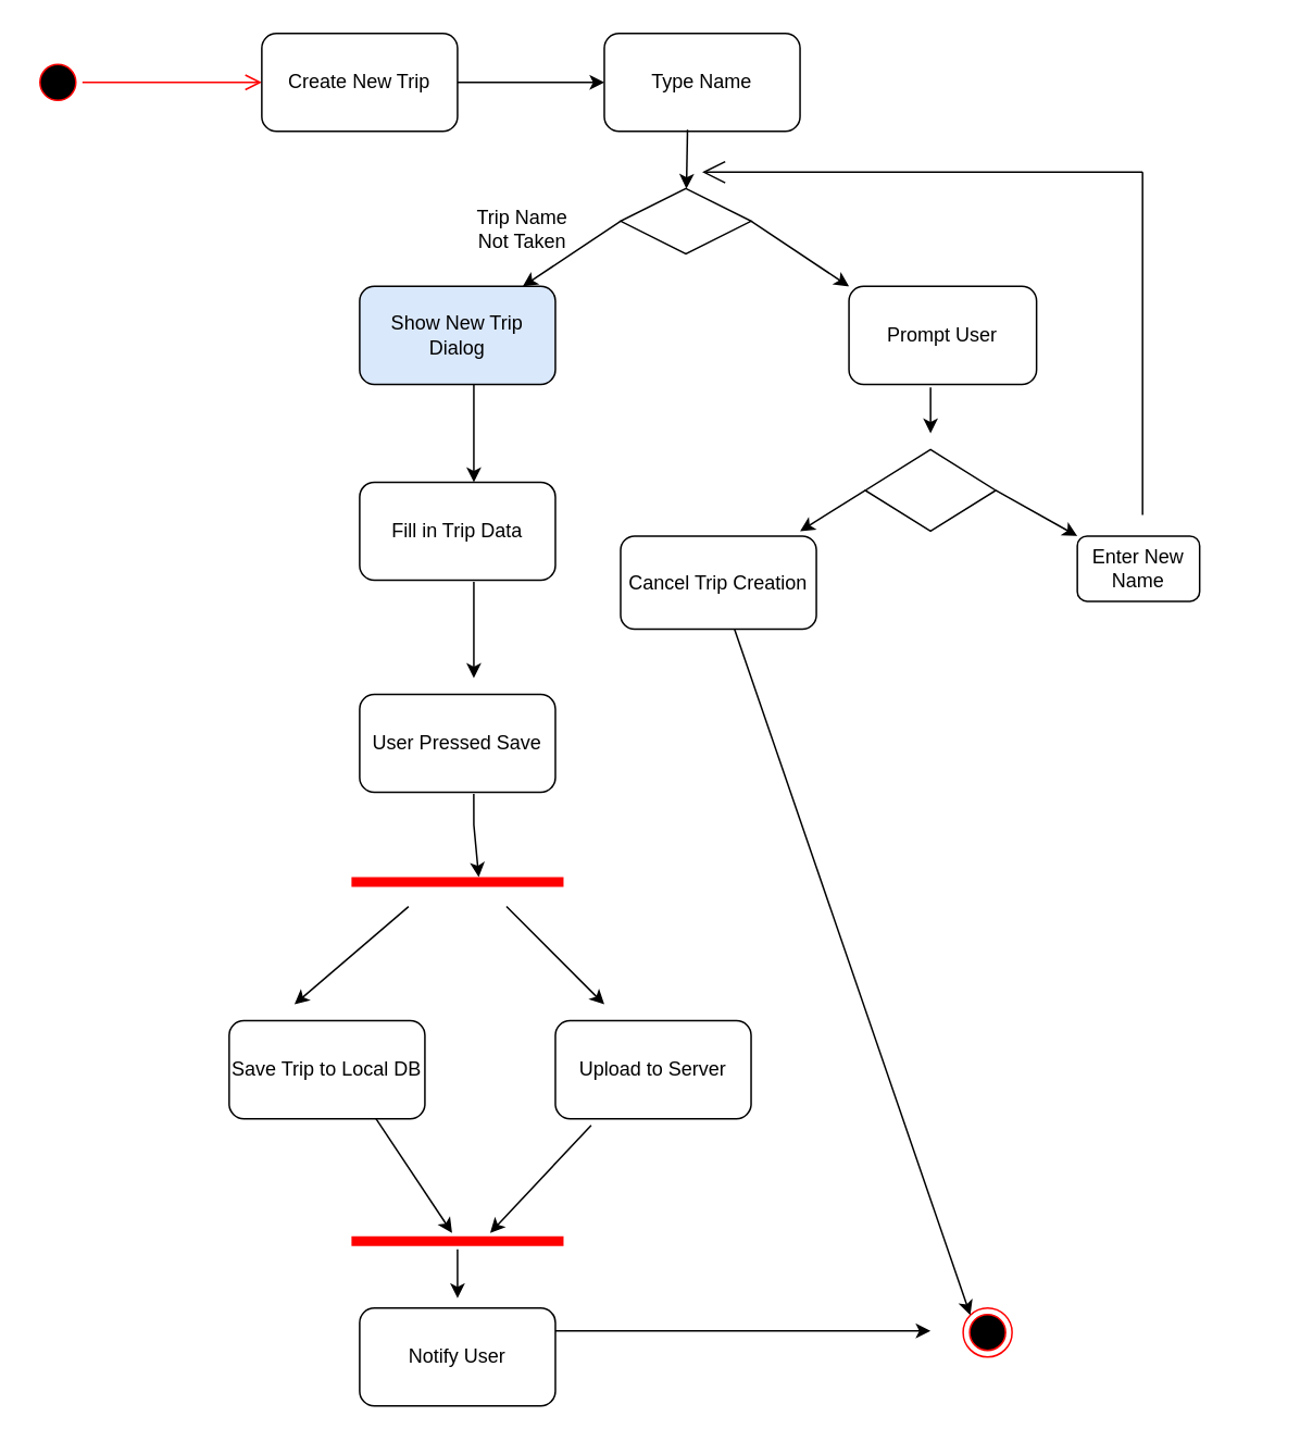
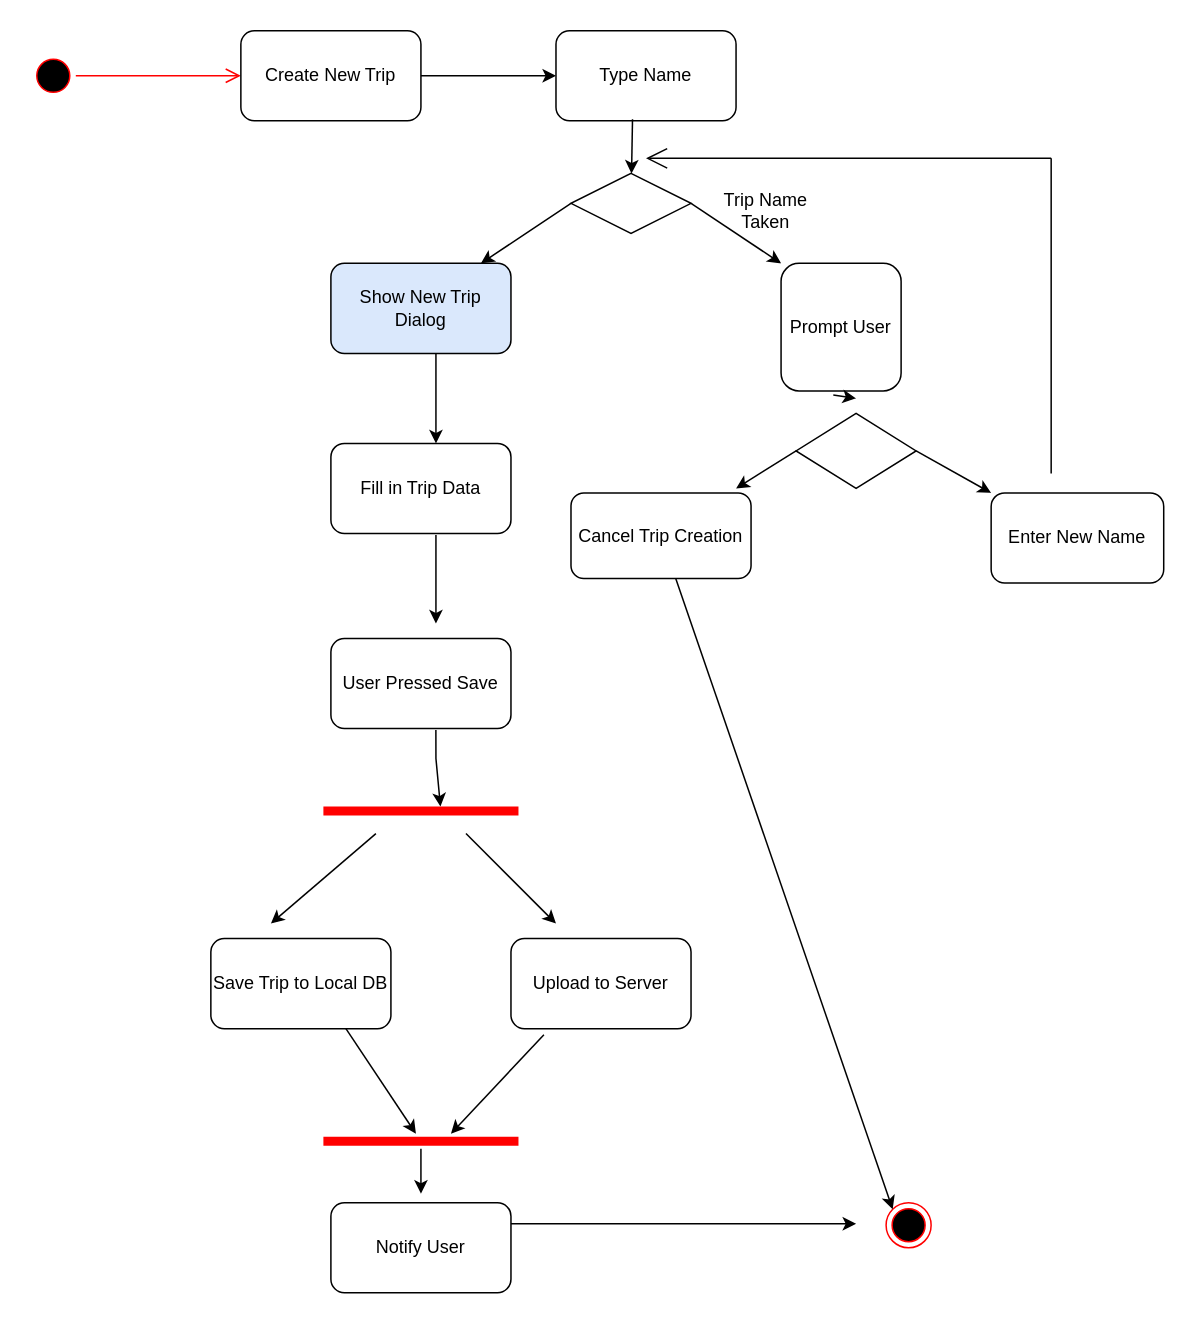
- <mxCell id="18" value="Trip Name Not Taken" style="text;html=1;align=center;verticalAlign=middle;whiteSpace=wrap;rounded=0;" vertex="1" parent="1"><mxGeometry x="290" y="125" width="60" height="30" as="geometry" /></mxCell>
+ <mxCell id="17" value="Trip Name Taken" style="text;html=1;align=center;verticalAlign=middle;whiteSpace=wrap;rounded=0;" vertex="1" parent="1"><mxGeometry x="480" y="125" width="60" height="30" as="geometry" /></mxCell>
- <mxCell id="10" value="Prompt User" style="rounded=1;whiteSpace=wrap;html=1;" vertex="1" parent="1"><mxGeometry x="520" y="175" width="115" height="60" as="geometry" /></mxCell>
+ <mxCell id="10" value="Prompt User" style="rounded=1;whiteSpace=wrap;html=1;" vertex="1" parent="1"><mxGeometry x="520" y="175" width="80" height="85" as="geometry" /></mxCell>
- <mxCell id="14" value="Enter New Name" style="rounded=1;whiteSpace=wrap;html=1;" vertex="1" parent="1"><mxGeometry x="660" y="328" width="75" height="40" as="geometry" /></mxCell>
+ <mxCell id="14" value="Enter New Name" style="rounded=1;whiteSpace=wrap;html=1;" vertex="1" parent="1"><mxGeometry x="660" y="328" width="115" height="60" as="geometry" /></mxCell>
